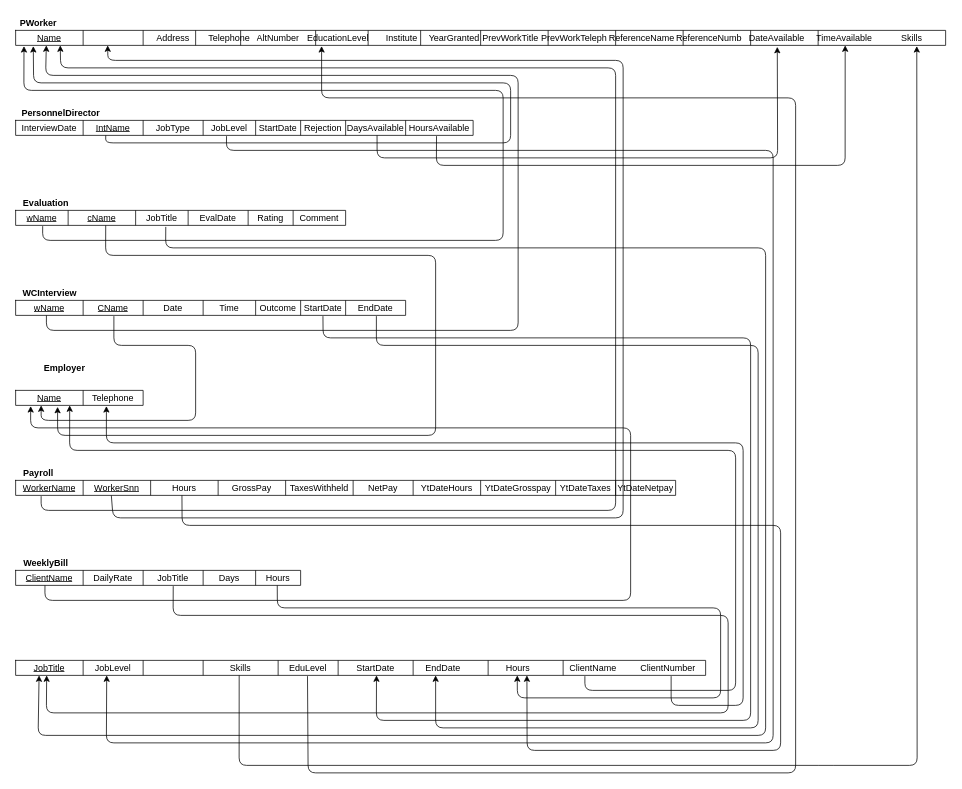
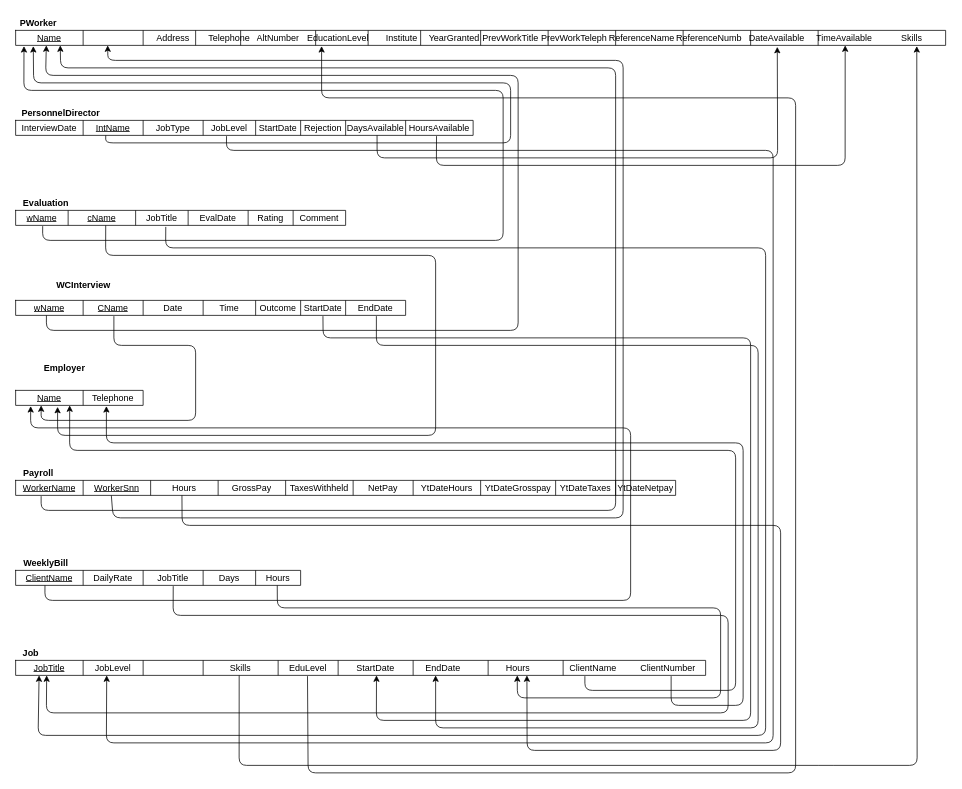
- <mxCell id="59" value="WCInterview" style="text;html=1;resizable=0;autosize=1;align=center;verticalAlign=middle;points=[];fillColor=none;strokeColor=none;rounded=0;fontStyle=1" parent="1" vertex="1"><mxGeometry y="380" width="90" height="20" as="geometry" x="20" /></mxCell>
+ <mxCell id="59" value="WCInterview" style="text;html=1;resizable=0;autosize=1;align=center;verticalAlign=middle;points=[];fillColor=none;strokeColor=none;rounded=0;fontStyle=1" parent="1" vertex="1"><mxGeometry x="65" y="370" width="90" height="20" as="geometry" /></mxCell>
+ <mxCell id="85" value="Job" style="text;html=1;resizable=0;autosize=1;align=center;verticalAlign=middle;points=[];fillColor=none;strokeColor=none;rounded=0;fontStyle=1" parent="1" vertex="1"><mxGeometry y="860" width="40" height="20" as="geometry" x="20" /></mxCell>
